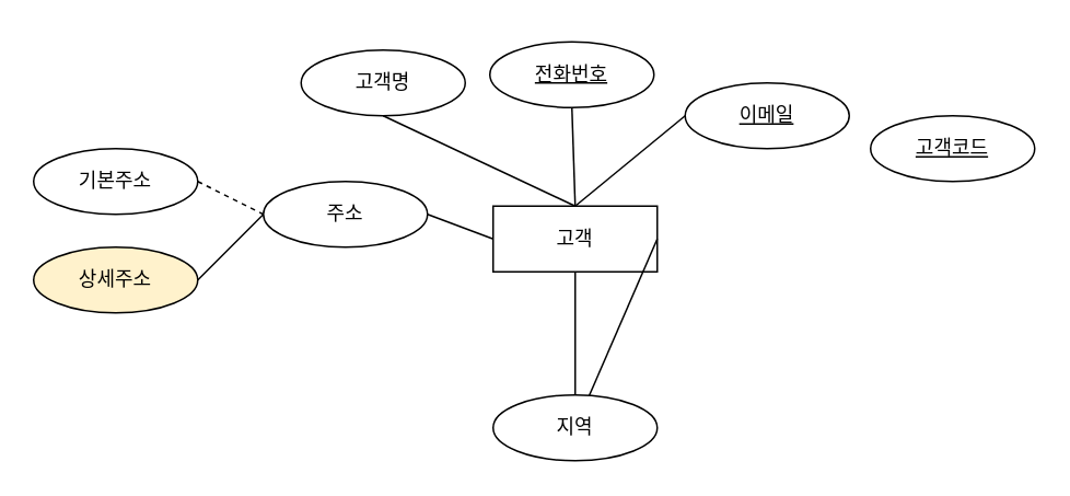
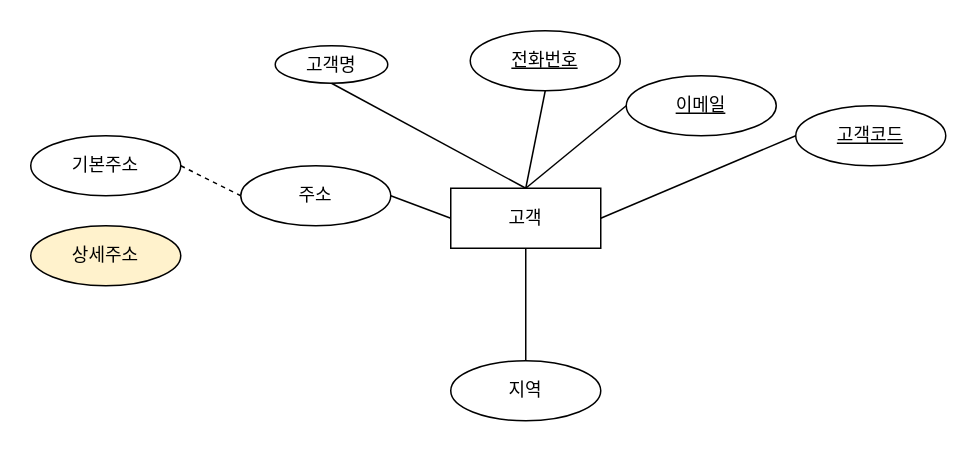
- <mxCell id="4" value="전화번호" style="ellipse;whiteSpace=wrap;html=1;align=center;fontStyle=4;" vertex="1" parent="1"><mxGeometry x="298" y="25" width="100" height="40" as="geometry" /></mxCell>
+ <mxCell id="4" value="전화번호" style="ellipse;whiteSpace=wrap;html=1;align=center;fontStyle=4;" vertex="1" parent="1"><mxGeometry x="313" y="20" width="100" height="40" as="geometry" /></mxCell>
- <mxCell id="3" value="고객명" style="ellipse;whiteSpace=wrap;html=1;align=center;" vertex="1" parent="1"><mxGeometry x="183" y="30" width="100" height="40" as="geometry" /></mxCell>
+ <mxCell id="3" value="고객명" style="ellipse;whiteSpace=wrap;html=1;align=center;" vertex="1" parent="1"><mxGeometry x="183" y="30" width="75" height="25" as="geometry" /></mxCell>
- <mxCell id="16" value="" style="endArrow=none;html=1;rounded=0;exitX=1;exitY=0.5;exitDx=0;exitDy=0;entryX=0;entryY=0.5;entryDx=0;entryDy=0;" edge="1" parent="1" source="15" target="11"><mxGeometry relative="1" as="geometry"><mxPoint x="137" y="190" as="sourcePoint" /><mxPoint x="160" y="185" as="targetPoint" /></mxGeometry></mxCell>
- <mxCell id="10" value="" style="endArrow=none;html=1;rounded=0;exitX=1;exitY=0.5;exitDx=0;exitDy=0;" edge="1" parent="1" source="2" target="17"><mxGeometry relative="1" as="geometry"><mxPoint x="430" y="130" as="sourcePoint" /><mxPoint x="590" y="130" as="targetPoint" /></mxGeometry></mxCell>
+ <mxCell id="10" value="" style="endArrow=none;html=1;rounded=0;exitX=1;exitY=0.5;exitDx=0;exitDy=0;entryX=0;entryY=0.5;entryDx=0;entryDy=0;" edge="1" parent="1" source="2" target="6"><mxGeometry relative="1" as="geometry"><mxPoint x="430" y="130" as="sourcePoint" /><mxPoint x="590" y="130" as="targetPoint" /></mxGeometry></mxCell>
